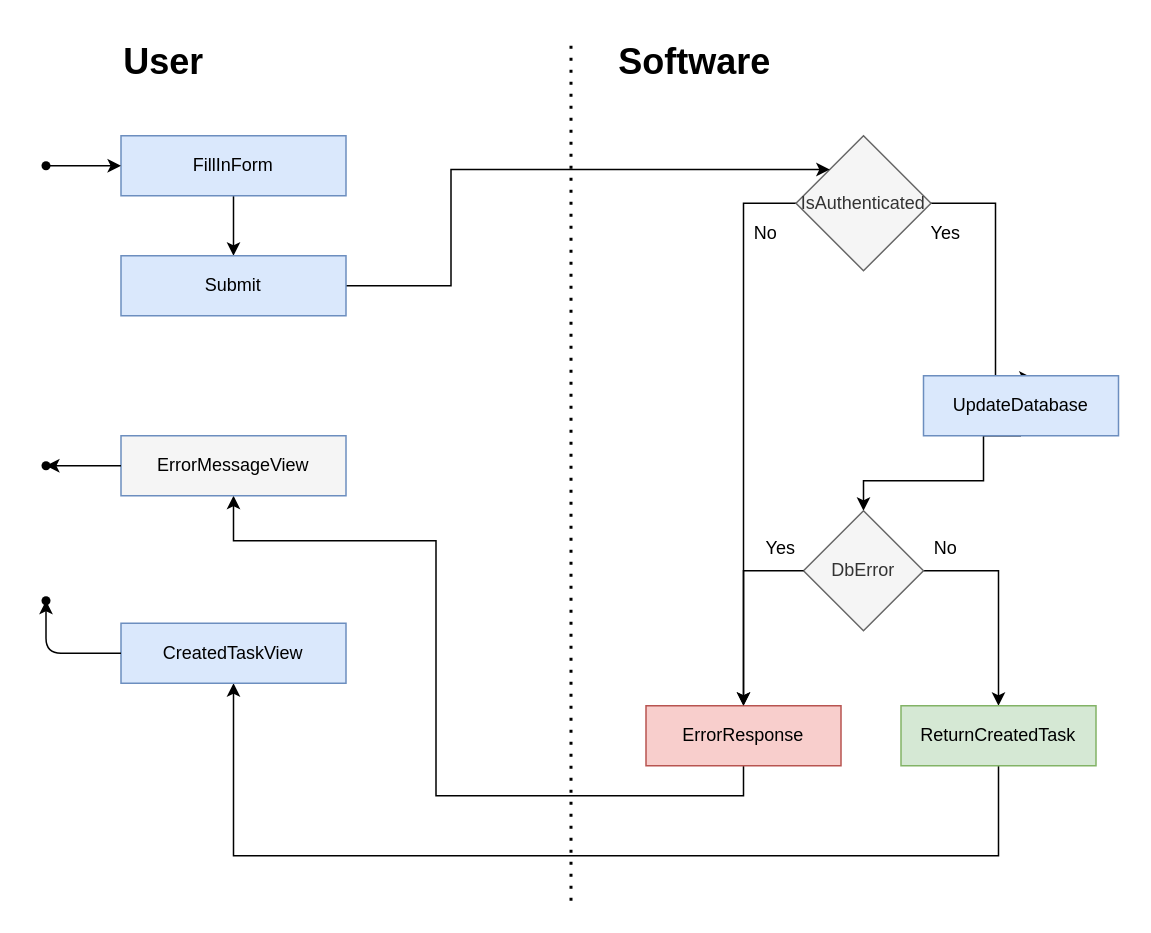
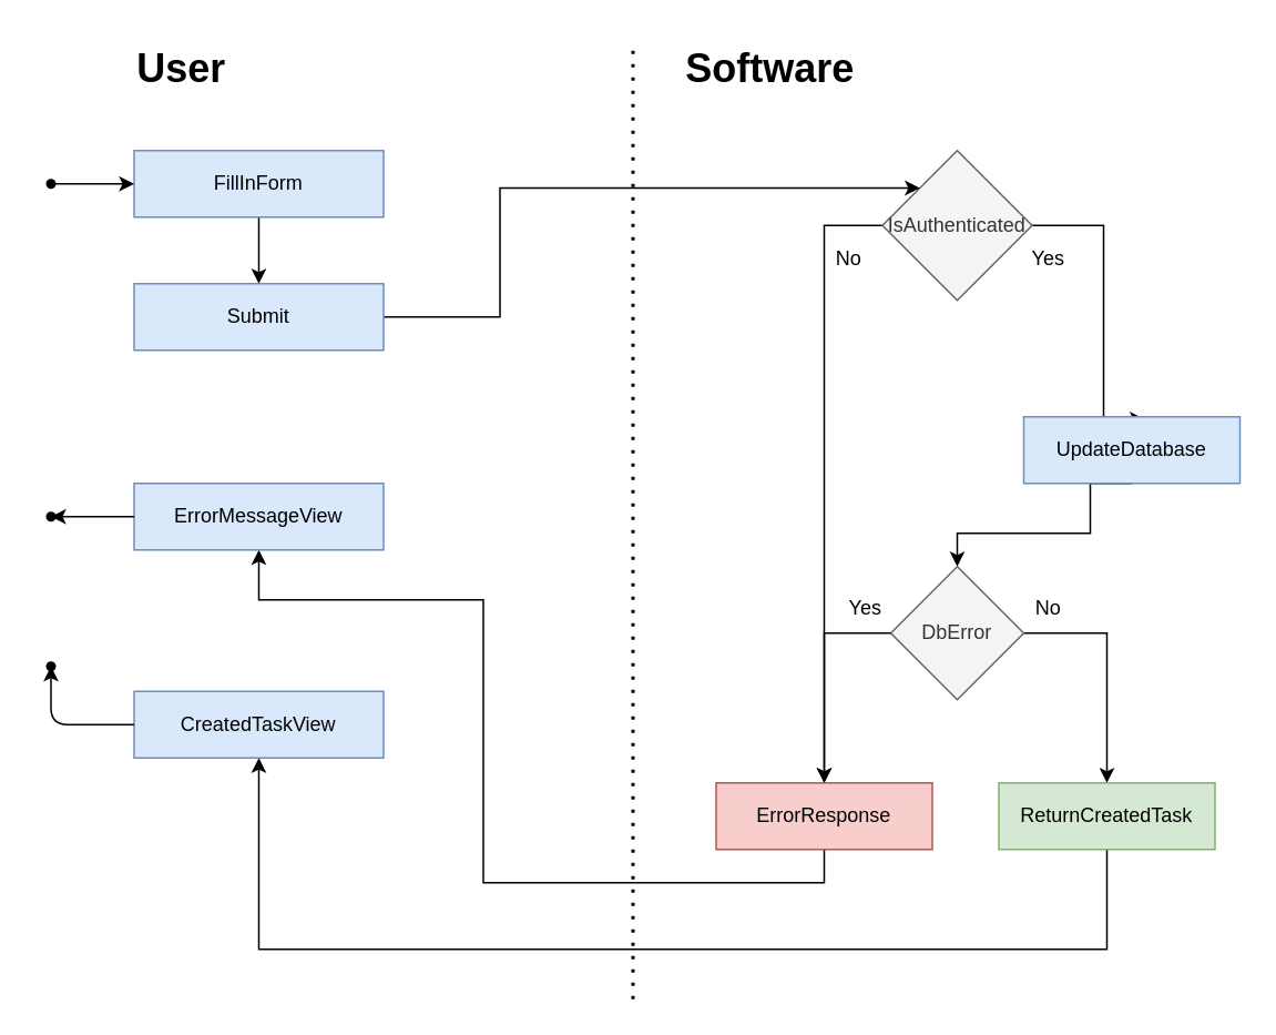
- <mxCell id="22" value="ErrorMessageView" style="rounded=0;whiteSpace=wrap;html=1;fillColor=#f5f5f5;strokeColor=#6c8ebf;" vertex="1" parent="1"><mxGeometry x="80" y="290" width="150" height="40" as="geometry" /></mxCell>
+ <mxCell id="22" value="ErrorMessageView" style="rounded=0;whiteSpace=wrap;html=1;fillColor=#dae8fc;strokeColor=#6c8ebf;" vertex="1" parent="1"><mxGeometry x="80" y="290" width="150" height="40" as="geometry" /></mxCell>
